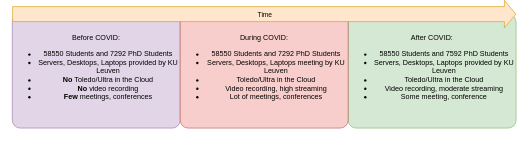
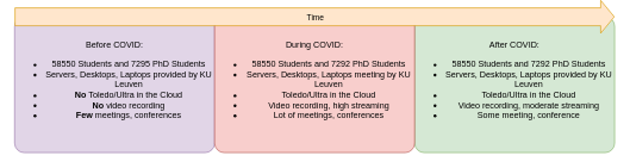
- <mxCell id="3" value="Before COVID:&lt;div&gt;&lt;ul&gt;&lt;li&gt;58550 Students and 7292 PhD Students&lt;/li&gt;&lt;li&gt;Servers, Desktops, Laptops provided by KU Leuven&lt;/li&gt;&lt;li&gt;&lt;b&gt;No&lt;/b&gt; Toledo/Ultra in the Cloud&lt;/li&gt;&lt;li&gt;&lt;b&gt;No&lt;/b&gt; video recording&lt;/li&gt;&lt;li&gt;&lt;b&gt;Few&lt;/b&gt; meetings, conferences&lt;/li&gt;&lt;/ul&gt;&lt;/div&gt;" style="rounded=1;whiteSpace=wrap;html=1;arcSize=7;fillColor=#e1d5e7;strokeColor=#9673a6;" parent="1" vertex="1"><mxGeometry y="20" width="280" height="190" as="geometry" x="20" /></mxCell>
+ <mxCell id="3" value="Before COVID:&lt;div&gt;&lt;ul&gt;&lt;li&gt;58550 Students and 7295 PhD Students&lt;/li&gt;&lt;li&gt;Servers, Desktops, Laptops provided by KU Leuven&lt;/li&gt;&lt;li&gt;&lt;b&gt;No&lt;/b&gt; Toledo/Ultra in the Cloud&lt;/li&gt;&lt;li&gt;&lt;b&gt;No&lt;/b&gt; video recording&lt;/li&gt;&lt;li&gt;&lt;b&gt;Few&lt;/b&gt; meetings, conferences&lt;/li&gt;&lt;/ul&gt;&lt;/div&gt;" style="rounded=1;whiteSpace=wrap;html=1;arcSize=7;fillColor=#e1d5e7;strokeColor=#9673a6;" parent="1" vertex="1"><mxGeometry y="20" width="280" height="190" as="geometry" x="20" /></mxCell>
- <mxCell id="2" value="&lt;span style=&quot;color: rgb(0, 0, 0);&quot;&gt;After COVID:&lt;/span&gt;&lt;div&gt;&lt;ul&gt;&lt;li&gt;58550 Students and 7592 PhD Students&lt;/li&gt;&lt;li&gt;Servers, Desktops, Laptops provided by KU Leuven&lt;/li&gt;&lt;li&gt;Toledo/Ultra in the Cloud&lt;/li&gt;&lt;li&gt;Video recording, moderate streaming&lt;/li&gt;&lt;li&gt;Some meeting, conference&lt;/li&gt;&lt;/ul&gt;&lt;/div&gt;" style="rounded=1;whiteSpace=wrap;html=1;arcSize=7;fillColor=#d5e8d4;strokeColor=#82b366;" parent="1" vertex="1"><mxGeometry x="580" y="20" width="280" height="190" as="geometry" /></mxCell>
+ <mxCell id="2" value="&lt;span style=&quot;color: rgb(0, 0, 0);&quot;&gt;After COVID:&lt;/span&gt;&lt;div&gt;&lt;ul&gt;&lt;li&gt;58550 Students and 7292 PhD Students&lt;/li&gt;&lt;li&gt;Servers, Desktops, Laptops provided by KU Leuven&lt;/li&gt;&lt;li&gt;Toledo/Ultra in the Cloud&lt;/li&gt;&lt;li&gt;Video recording, moderate streaming&lt;/li&gt;&lt;li&gt;Some meeting, conference&lt;/li&gt;&lt;/ul&gt;&lt;/div&gt;" style="rounded=1;whiteSpace=wrap;html=1;arcSize=7;fillColor=#d5e8d4;strokeColor=#82b366;" parent="1" vertex="1"><mxGeometry x="580" y="20" width="280" height="190" as="geometry" /></mxCell>
